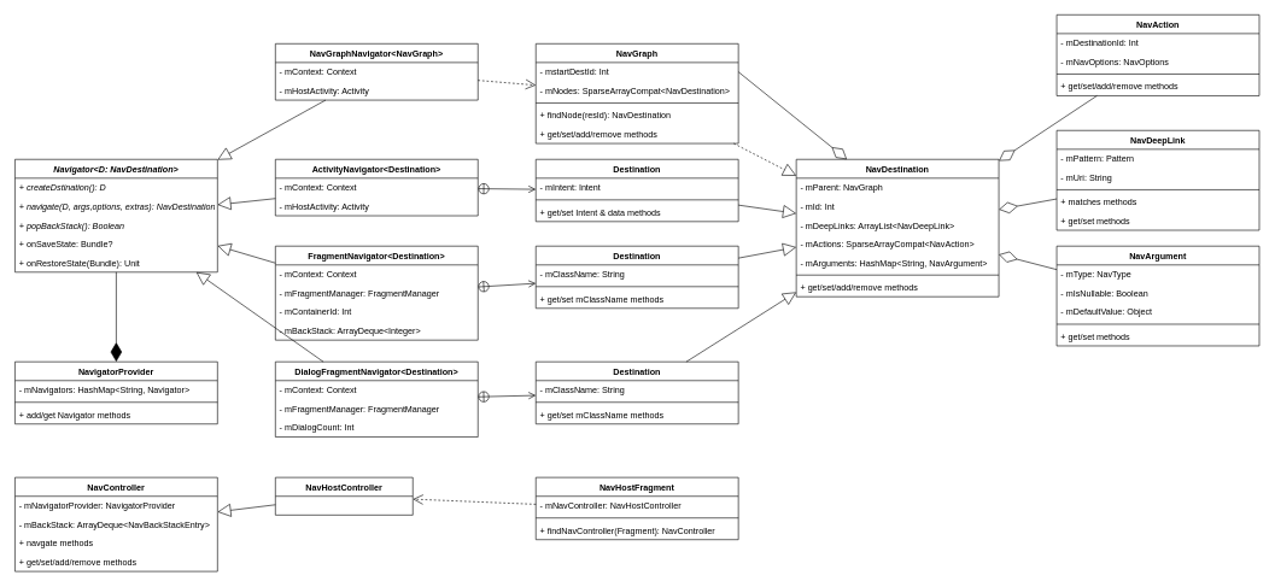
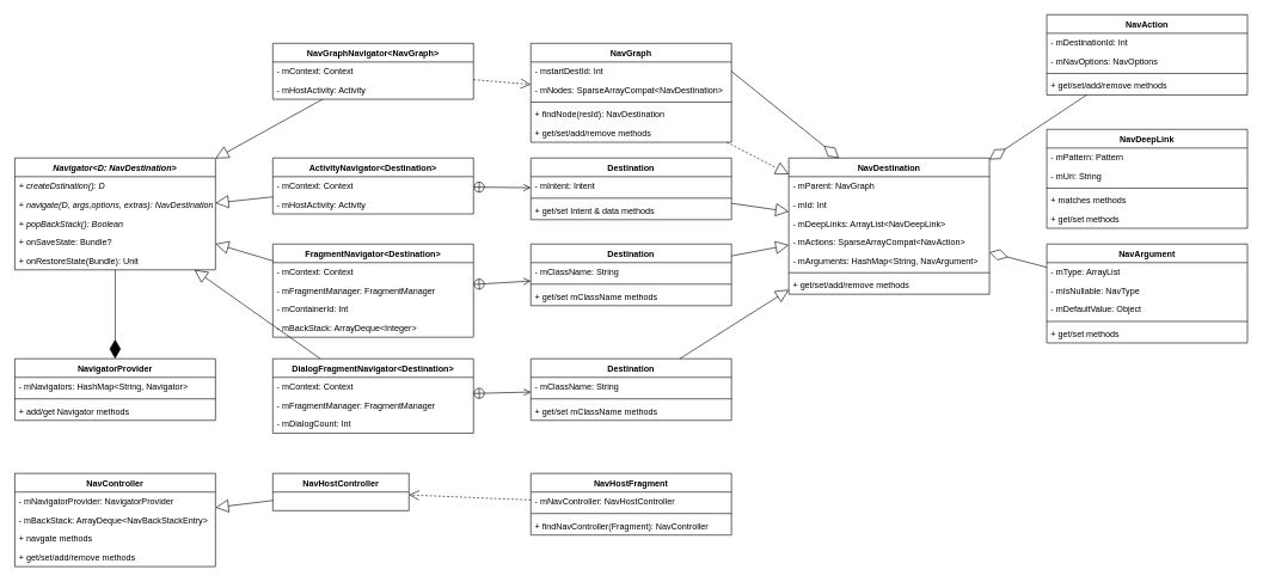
- <mxCell id="68" value="" style="endArrow=diamondThin;endFill=0;endSize=24;html=1;" edge="1" parent="1" source="61" target="2"><mxGeometry width="160" relative="1" as="geometry"><mxPoint x="1250" y="640" as="sourcePoint" /><mxPoint x="1410" y="640" as="targetPoint" /></mxGeometry></mxCell>
- <mxCell id="70" value="- mType: NavType" style="text;strokeColor=none;fillColor=none;align=left;verticalAlign=top;spacingLeft=4;spacingRight=4;overflow=hidden;rotatable=0;points=[[0,0.5],[1,0.5]];portConstraint=eastwest;" vertex="1" parent="69"><mxGeometry y="26" width="280" height="26" as="geometry" /></mxCell>
+ <mxCell id="70" value="- mType: ArrayList" style="text;strokeColor=none;fillColor=none;align=left;verticalAlign=top;spacingLeft=4;spacingRight=4;overflow=hidden;rotatable=0;points=[[0,0.5],[1,0.5]];portConstraint=eastwest;" vertex="1" parent="69"><mxGeometry y="26" width="280" height="26" as="geometry" /></mxCell>
- <mxCell id="71" value="- mIsNullable: Boolean" style="text;strokeColor=none;fillColor=none;align=left;verticalAlign=top;spacingLeft=4;spacingRight=4;overflow=hidden;rotatable=0;points=[[0,0.5],[1,0.5]];portConstraint=eastwest;" vertex="1" parent="69"><mxGeometry y="52" width="280" height="26" as="geometry" /></mxCell>
+ <mxCell id="71" value="- mIsNullable: NavType" style="text;strokeColor=none;fillColor=none;align=left;verticalAlign=top;spacingLeft=4;spacingRight=4;overflow=hidden;rotatable=0;points=[[0,0.5],[1,0.5]];portConstraint=eastwest;" vertex="1" parent="69"><mxGeometry y="52" width="280" height="26" as="geometry" /></mxCell>
